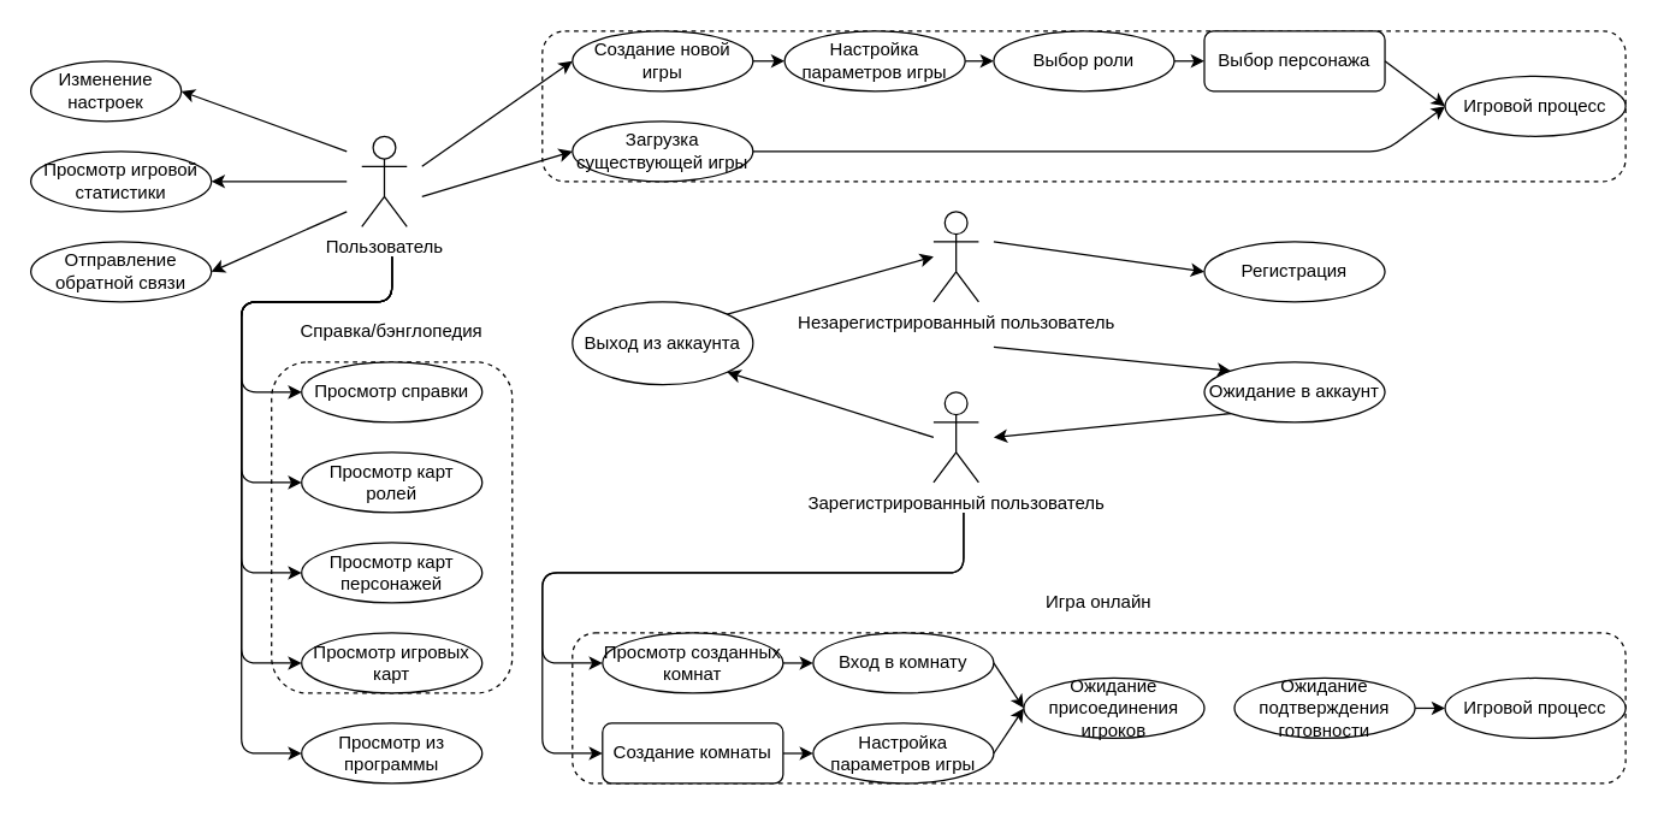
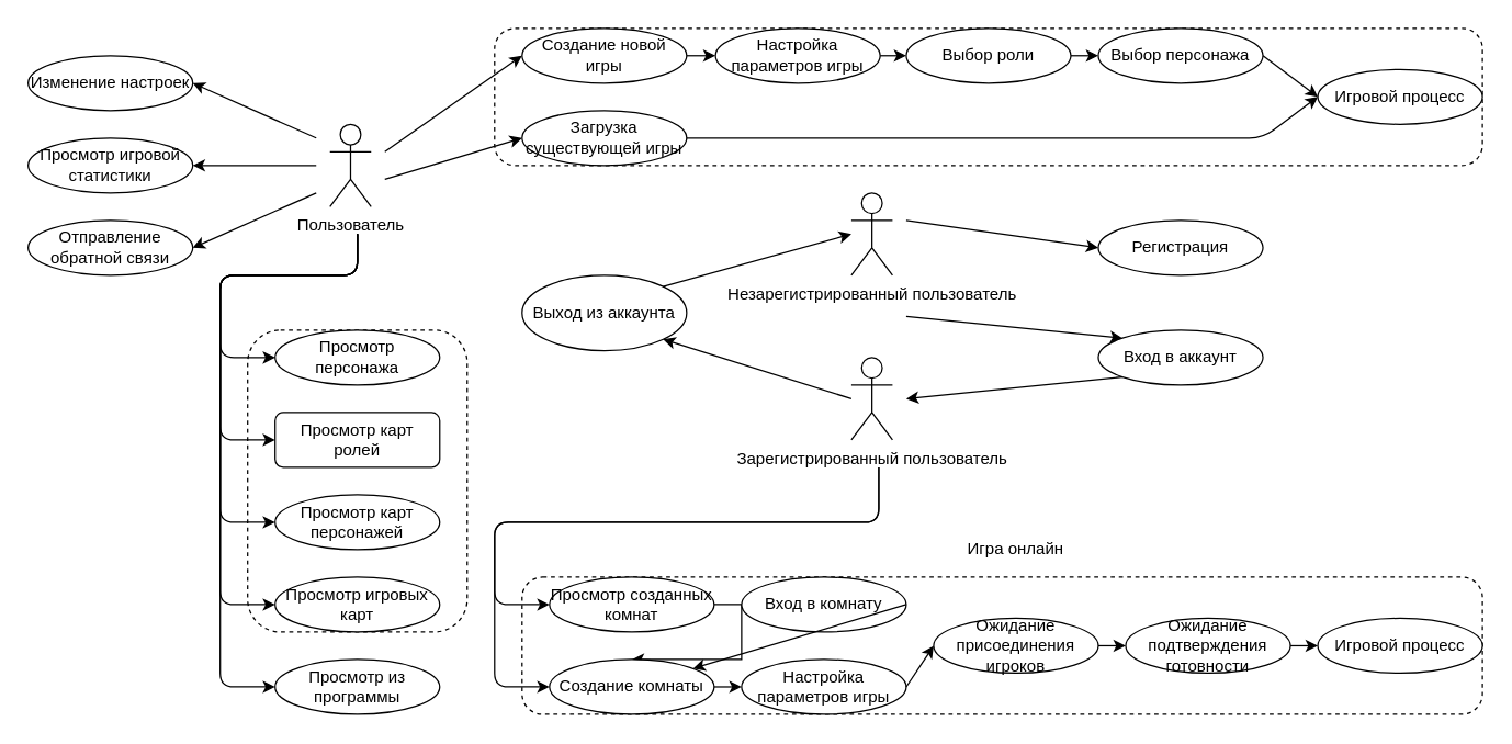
- <mxCell id="35" value="Выбор персонажа" style="whiteSpace=wrap;html=1;rounded=1;" parent="1" vertex="1"><mxGeometry x="800" y="20" width="120" height="40" as="geometry" /></mxCell>
+ <mxCell id="35" value="Выбор персонажа" style="ellipse;whiteSpace=wrap;html=1;" parent="1" vertex="1"><mxGeometry x="800" y="20" width="120" height="40" as="geometry" /></mxCell>
- <mxCell id="7" value="Изменение настроек" style="ellipse;whiteSpace=wrap;html=1;" parent="1" vertex="1"><mxGeometry x="20" y="40" width="100" height="40" as="geometry" /></mxCell>
+ <mxCell id="7" value="Изменение настроек" style="ellipse;whiteSpace=wrap;html=1;" parent="1" vertex="1"><mxGeometry x="20" width="120" height="40" as="geometry" y="40" /></mxCell>
- <mxCell id="27" value="Справка/бэнглопедия" style="text;html=1;strokeColor=none;fillColor=none;align=center;verticalAlign=middle;whiteSpace=wrap;rounded=0;dashed=1;" parent="1" vertex="1"><mxGeometry x="180" y="210" width="160" height="20" as="geometry" /></mxCell>
- <mxCell id="26" value="Просмотр справки" style="ellipse;whiteSpace=wrap;html=1;" parent="1" vertex="1"><mxGeometry x="200" y="240" width="120" height="40" as="geometry" /></mxCell>
+ <mxCell id="26" value="Просмотр персонажа" style="ellipse;whiteSpace=wrap;html=1;" parent="1" vertex="1"><mxGeometry x="200" y="240" width="120" height="40" as="geometry" /></mxCell>
- <mxCell id="8" value="Ожидание в аккаунт" style="ellipse;whiteSpace=wrap;html=1;" parent="1" vertex="1"><mxGeometry x="800" y="240" width="120" height="40" as="geometry" /></mxCell>
+ <mxCell id="8" value="Вход в аккаунт" style="ellipse;whiteSpace=wrap;html=1;" parent="1" vertex="1"><mxGeometry x="800" y="240" width="120" height="40" as="geometry" /></mxCell>
- <mxCell id="23" value="Просмотр карт ролей" style="ellipse;whiteSpace=wrap;html=1;" parent="1" vertex="1"><mxGeometry x="200" y="300" width="120" height="40" as="geometry" /></mxCell>
+ <mxCell id="23" value="Просмотр карт ролей" style="whiteSpace=wrap;html=1;rounded=1;" parent="1" vertex="1"><mxGeometry x="200" y="300" width="120" height="40" as="geometry" /></mxCell>
- <mxCell id="21" value="Игра онлайн" style="text;html=1;strokeColor=none;fillColor=none;align=center;verticalAlign=middle;whiteSpace=wrap;rounded=0;" parent="1" vertex="1"><mxGeometry x="650" y="390" width="160" height="20" as="geometry" /></mxCell>
+ <mxCell id="21" value="Игра онлайн" style="text;html=1;strokeColor=none;fillColor=none;align=center;verticalAlign=middle;whiteSpace=wrap;rounded=0;" parent="1" vertex="1"><mxGeometry x="660" y="390" width="160" height="20" as="geometry" /></mxCell>
- <mxCell id="12" style="edgeStyle=orthogonalEdgeStyle;rounded=0;orthogonalLoop=1;jettySize=auto;html=1;exitX=1;exitY=0.5;exitDx=0;exitDy=0;entryX=0;entryY=0.5;entryDx=0;entryDy=0;" parent="1" source="13" target="46" edge="1"><mxGeometry relative="1" as="geometry" /></mxCell>
+ <mxCell id="12" style="edgeStyle=orthogonalEdgeStyle;rounded=0;orthogonalLoop=1;jettySize=auto;html=1;exitX=1;exitY=0.5;exitDx=0;exitDy=0;" parent="1" source="13" target="15" edge="1"><mxGeometry relative="1" as="geometry" /></mxCell>
- <mxCell id="48" value="" style="endArrow=classic;html=1;entryX=0;entryY=0.5;entryDx=0;entryDy=0;exitX=1;exitY=0.5;exitDx=0;exitDy=0;" parent="1" source="46" target="43" edge="1"><mxGeometry width="50" height="50" relative="1" as="geometry"><mxPoint x="570" y="620" as="sourcePoint" /><mxPoint x="620" y="570" as="targetPoint" /></mxGeometry></mxCell>
+ <mxCell id="48" value="" style="endArrow=classic;html=1;exitX=1;exitY=0.5;exitDx=0;exitDy=0;" parent="1" source="46" target="15" edge="1"><mxGeometry width="50" height="50" relative="1" as="geometry"><mxPoint x="570" y="620" as="sourcePoint" /><mxPoint x="620" y="570" as="targetPoint" /></mxGeometry></mxCell>
+ <mxCell id="42" style="edgeStyle=orthogonalEdgeStyle;rounded=0;orthogonalLoop=1;jettySize=auto;html=1;exitX=1;exitY=0.5;exitDx=0;exitDy=0;entryX=0;entryY=0.5;entryDx=0;entryDy=0;" parent="1" source="43" target="45" edge="1"><mxGeometry relative="1" as="geometry" /></mxCell>
- <mxCell id="15" value="Создание комнаты" style="whiteSpace=wrap;html=1;rounded=1;" parent="1" vertex="1"><mxGeometry x="400" y="480" width="120" height="40" as="geometry" /></mxCell>
+ <mxCell id="15" value="Создание комнаты" style="ellipse;whiteSpace=wrap;html=1;" parent="1" vertex="1"><mxGeometry x="400" y="480" width="120" height="40" as="geometry" /></mxCell>
